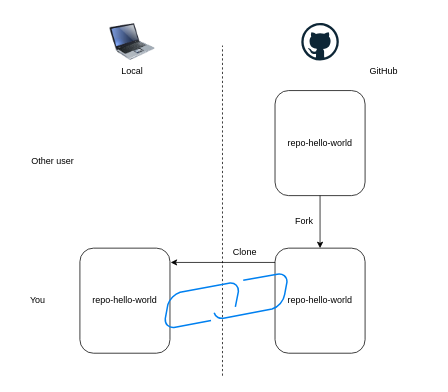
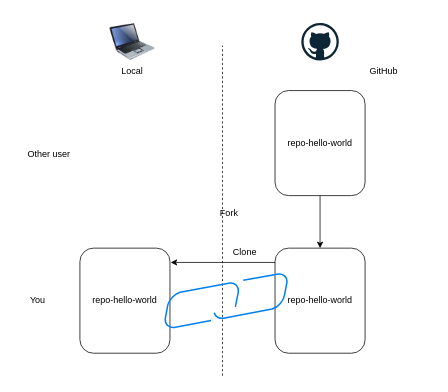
- <mxCell id="17" value="Other user" style="text;html=1;align=center;verticalAlign=middle;whiteSpace=wrap;rounded=0;" vertex="1" parent="1"><mxGeometry x="40" y="200" width="60" height="30" as="geometry" /></mxCell>
+ <mxCell id="17" value="Other user" style="text;html=1;align=center;verticalAlign=middle;whiteSpace=wrap;rounded=0;" vertex="1" parent="1"><mxGeometry x="35" y="190" width="60" height="30" as="geometry" /></mxCell>
- <mxCell id="14" value="Fork" style="text;html=1;align=center;verticalAlign=middle;whiteSpace=wrap;rounded=0;" parent="1" vertex="1"><mxGeometry x="375" y="279" width="60" height="30" as="geometry" /></mxCell>
+ <mxCell id="14" value="Fork" style="text;html=1;align=center;verticalAlign=middle;whiteSpace=wrap;rounded=0;" parent="1" vertex="1"><mxGeometry x="275" y="269" width="60" height="30" as="geometry" /></mxCell>
